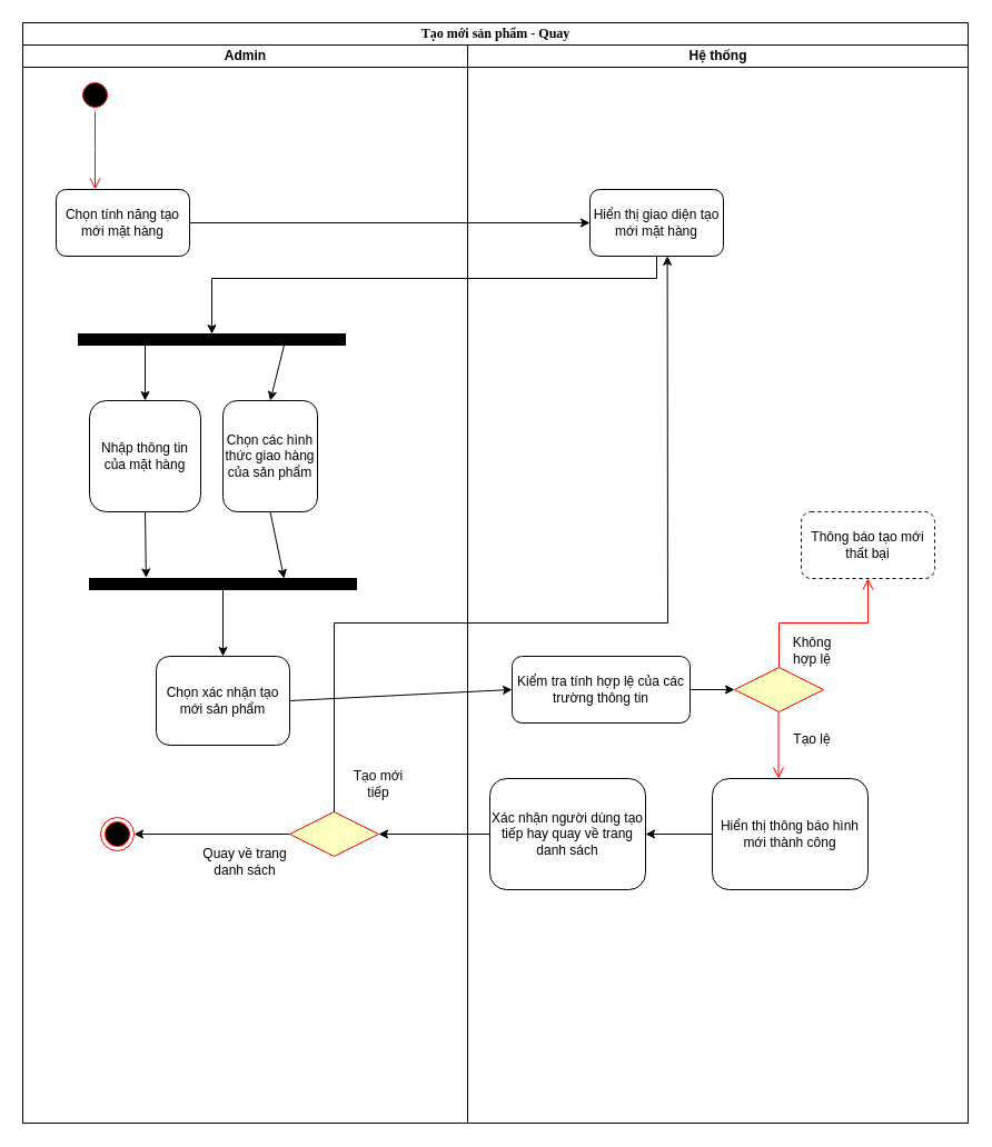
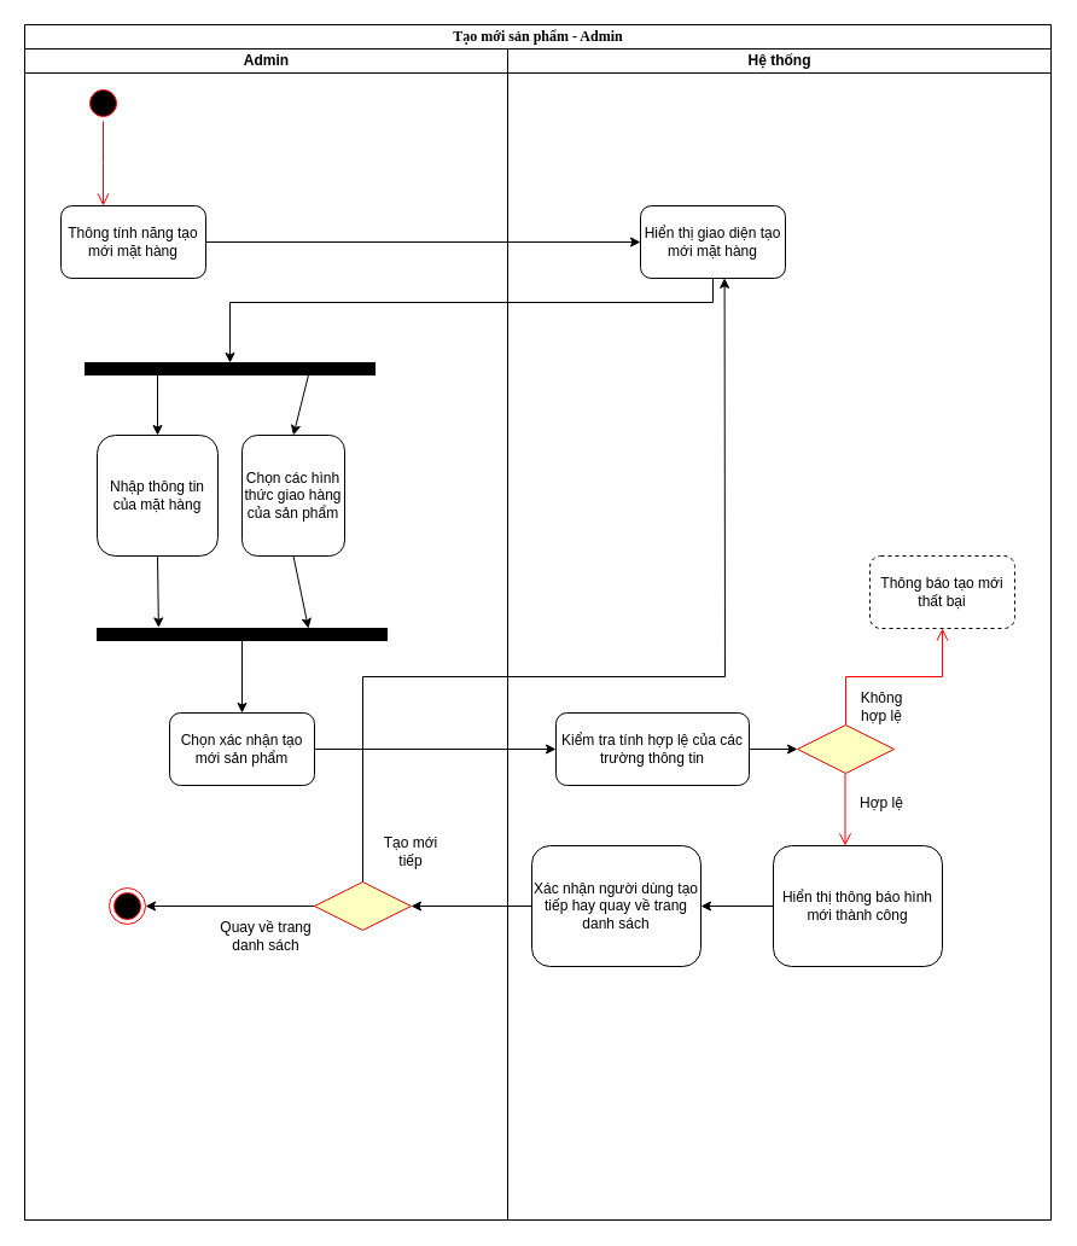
- <mxCell id="2" value="Tạo mới sản phẩm - Quay" style="swimlane;html=1;childLayout=stackLayout;startSize=20;rounded=0;shadow=0;comic=0;labelBackgroundColor=none;strokeWidth=1;fontFamily=Verdana;fontSize=12;align=center;" parent="1" vertex="1"><mxGeometry x="20" y="20" width="850" height="990" as="geometry" /></mxCell>
+ <mxCell id="2" value="Tạo mới sản phẩm - Admin" style="swimlane;html=1;childLayout=stackLayout;startSize=20;rounded=0;shadow=0;comic=0;labelBackgroundColor=none;strokeWidth=1;fontFamily=Verdana;fontSize=12;align=center;" parent="1" vertex="1"><mxGeometry x="20" y="20" width="850" height="990" as="geometry" /></mxCell>
- <mxCell id="6" value="Chọn tính năng tạo mới mặt hàng" style="rounded=1;whiteSpace=wrap;html=1;" vertex="1" parent="3"><mxGeometry x="30" y="130" width="120" height="60" as="geometry" /></mxCell>
+ <mxCell id="6" value="Thông tính năng tạo mới mặt hàng" style="rounded=1;whiteSpace=wrap;html=1;" vertex="1" parent="3"><mxGeometry x="30" y="130" width="120" height="60" as="geometry" /></mxCell>
- <mxCell id="12" value="Chọn xác nhận tạo mới sản phẩm" style="rounded=1;whiteSpace=wrap;html=1;" vertex="1" parent="3"><mxGeometry x="120" y="550" width="120" height="80" as="geometry" /></mxCell>
+ <mxCell id="12" value="Chọn xác nhận tạo mới sản phẩm" style="rounded=1;whiteSpace=wrap;html=1;" vertex="1" parent="3"><mxGeometry x="120" y="550" width="120" height="60" as="geometry" /></mxCell>
- <mxCell id="32" value="Tạo lệ" style="text;html=1;align=center;verticalAlign=middle;whiteSpace=wrap;rounded=0;" vertex="1" parent="19"><mxGeometry x="280" y="610" width="60" height="30" as="geometry" /></mxCell>
+ <mxCell id="32" value="Hợp lệ" style="text;html=1;align=center;verticalAlign=middle;whiteSpace=wrap;rounded=0;" vertex="1" parent="19"><mxGeometry x="280" y="610" width="60" height="30" as="geometry" /></mxCell>
